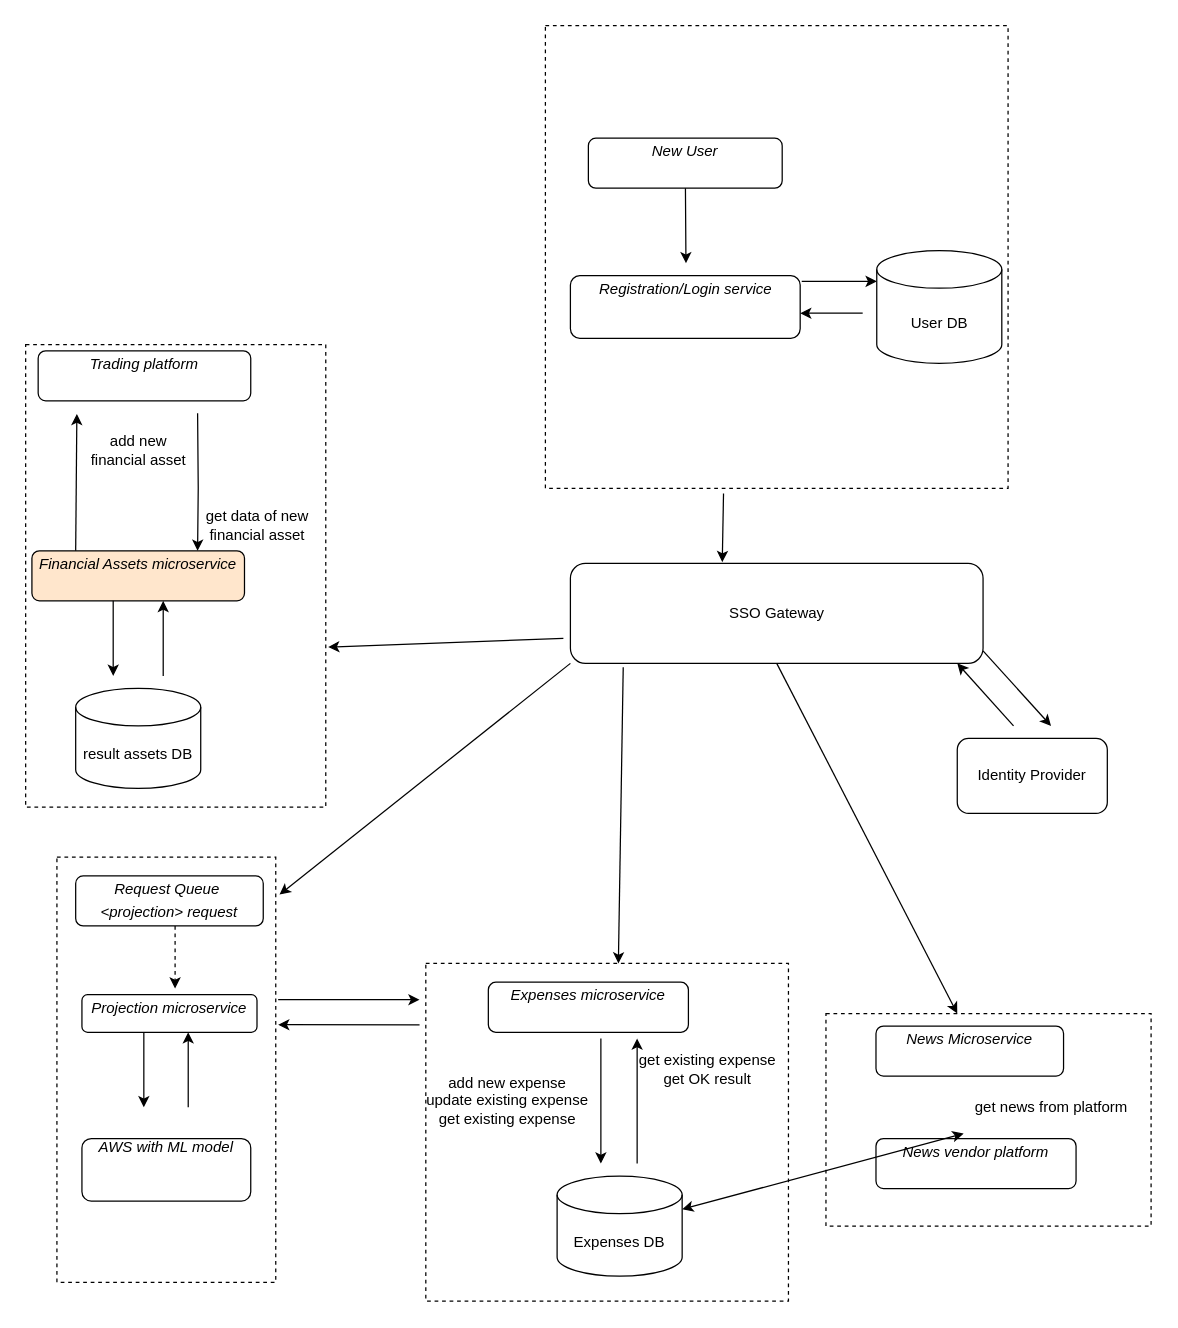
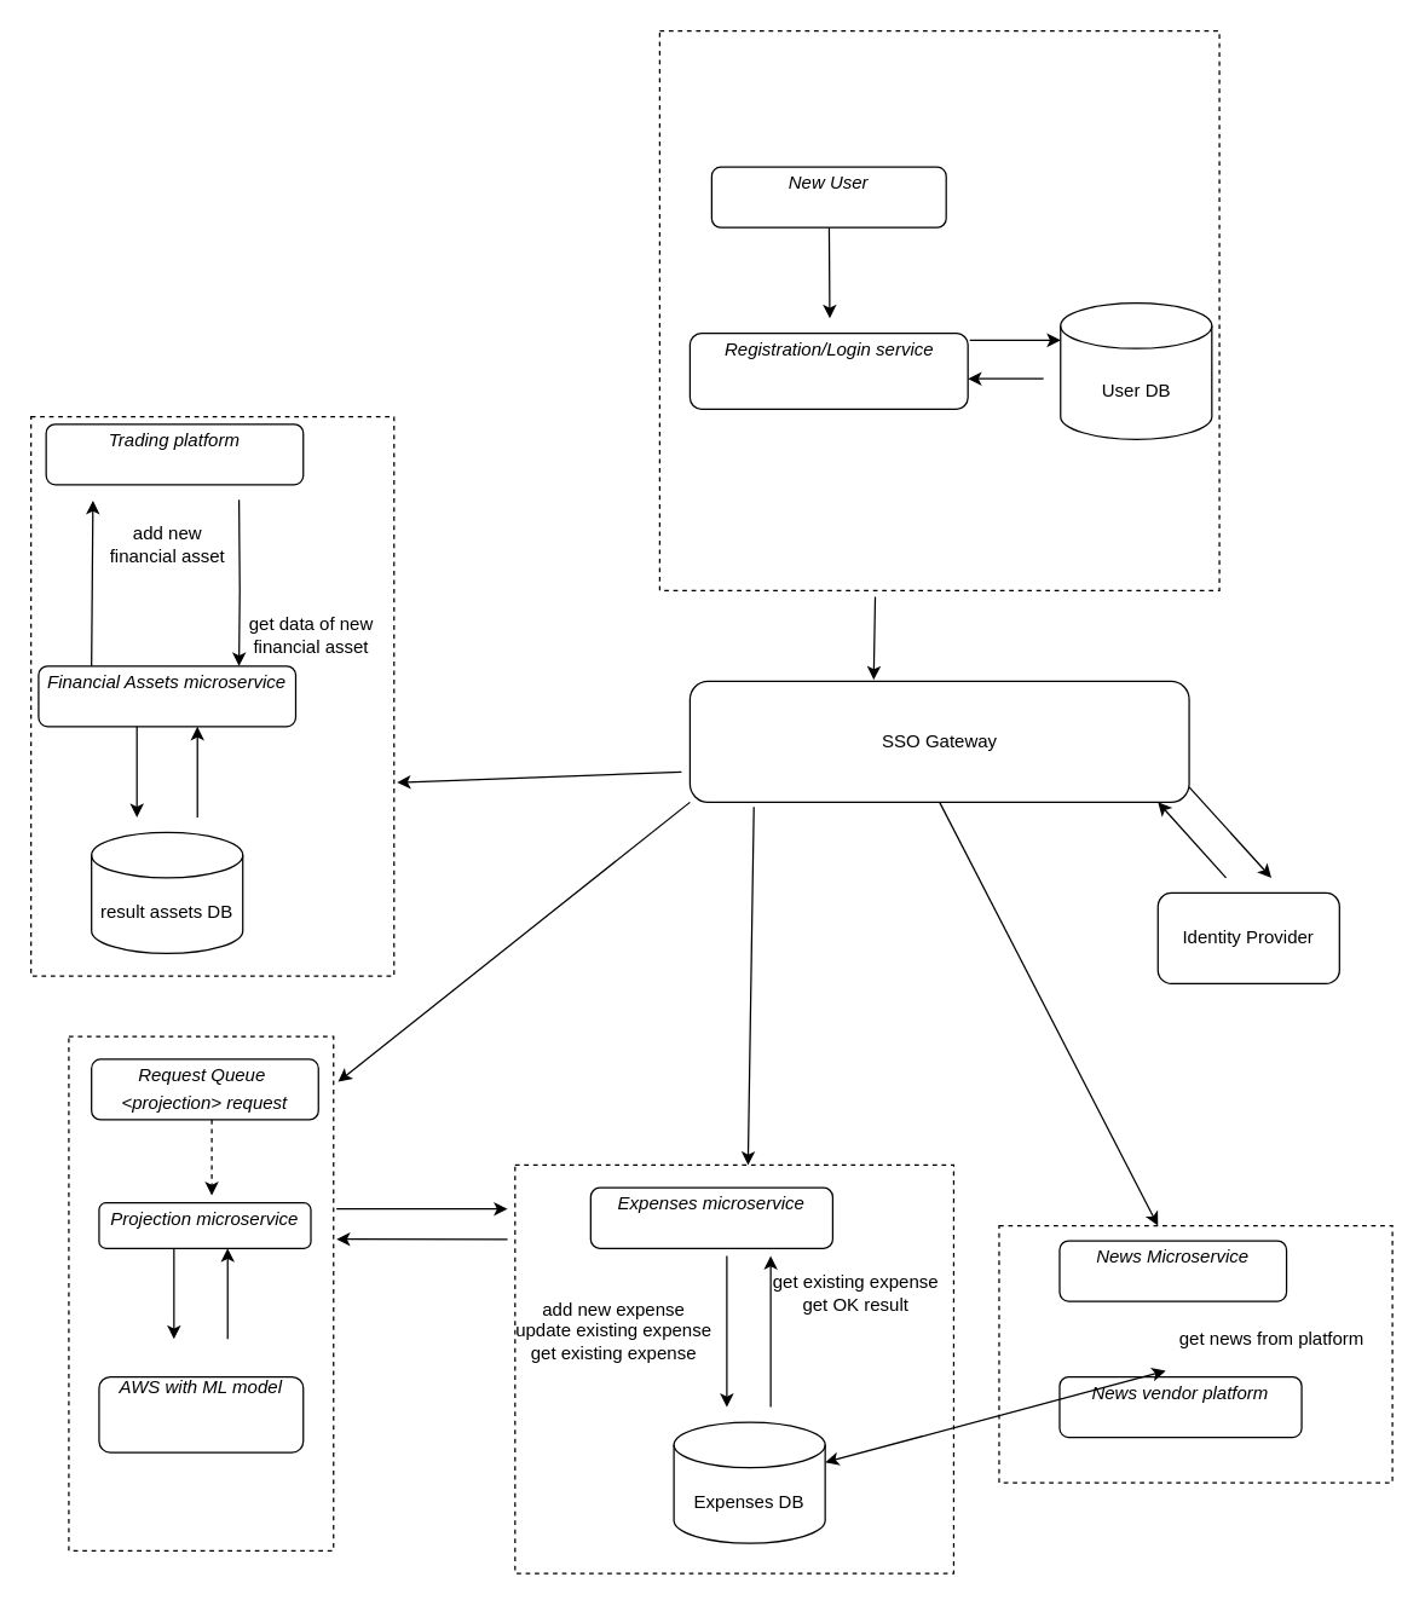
- <mxCell id="10" value="&lt;p style=&quot;margin:0px;margin-top:4px;text-align:center;&quot;&gt;&lt;i&gt;Financial Assets microservice&lt;/i&gt;&lt;/p&gt;" style="verticalAlign=top;align=left;overflow=fill;fontSize=12;fontFamily=Helvetica;html=1;rounded=1;shadow=0;comic=0;labelBackgroundColor=none;strokeWidth=1;fillColor=#ffe6cc;" parent="1" vertex="1"><mxGeometry x="25" y="440" width="170" height="40" as="geometry" /></mxCell>
+ <mxCell id="10" value="&lt;p style=&quot;margin:0px;margin-top:4px;text-align:center;&quot;&gt;&lt;i&gt;Financial Assets microservice&lt;/i&gt;&lt;/p&gt;" style="verticalAlign=top;align=left;overflow=fill;fontSize=12;fontFamily=Helvetica;html=1;rounded=1;shadow=0;comic=0;labelBackgroundColor=none;strokeWidth=1" parent="1" vertex="1"><mxGeometry x="25" y="440" width="170" height="40" as="geometry" /></mxCell>
